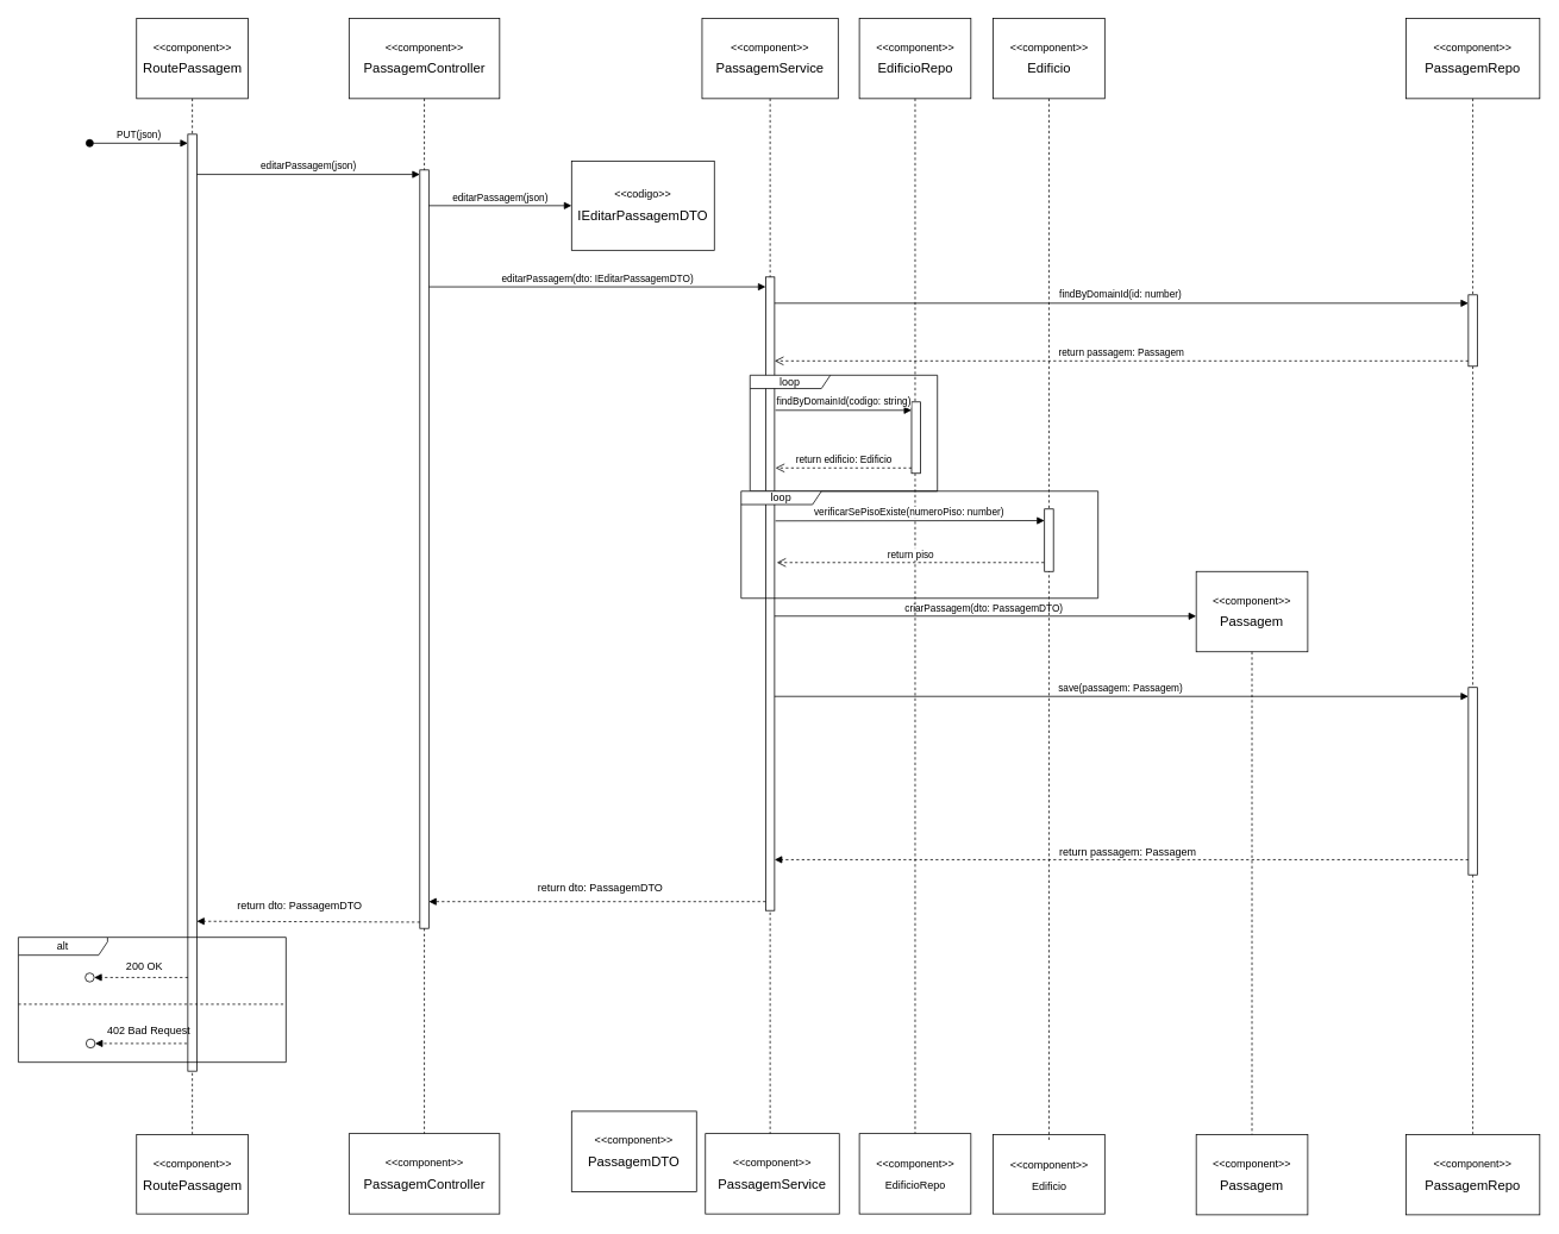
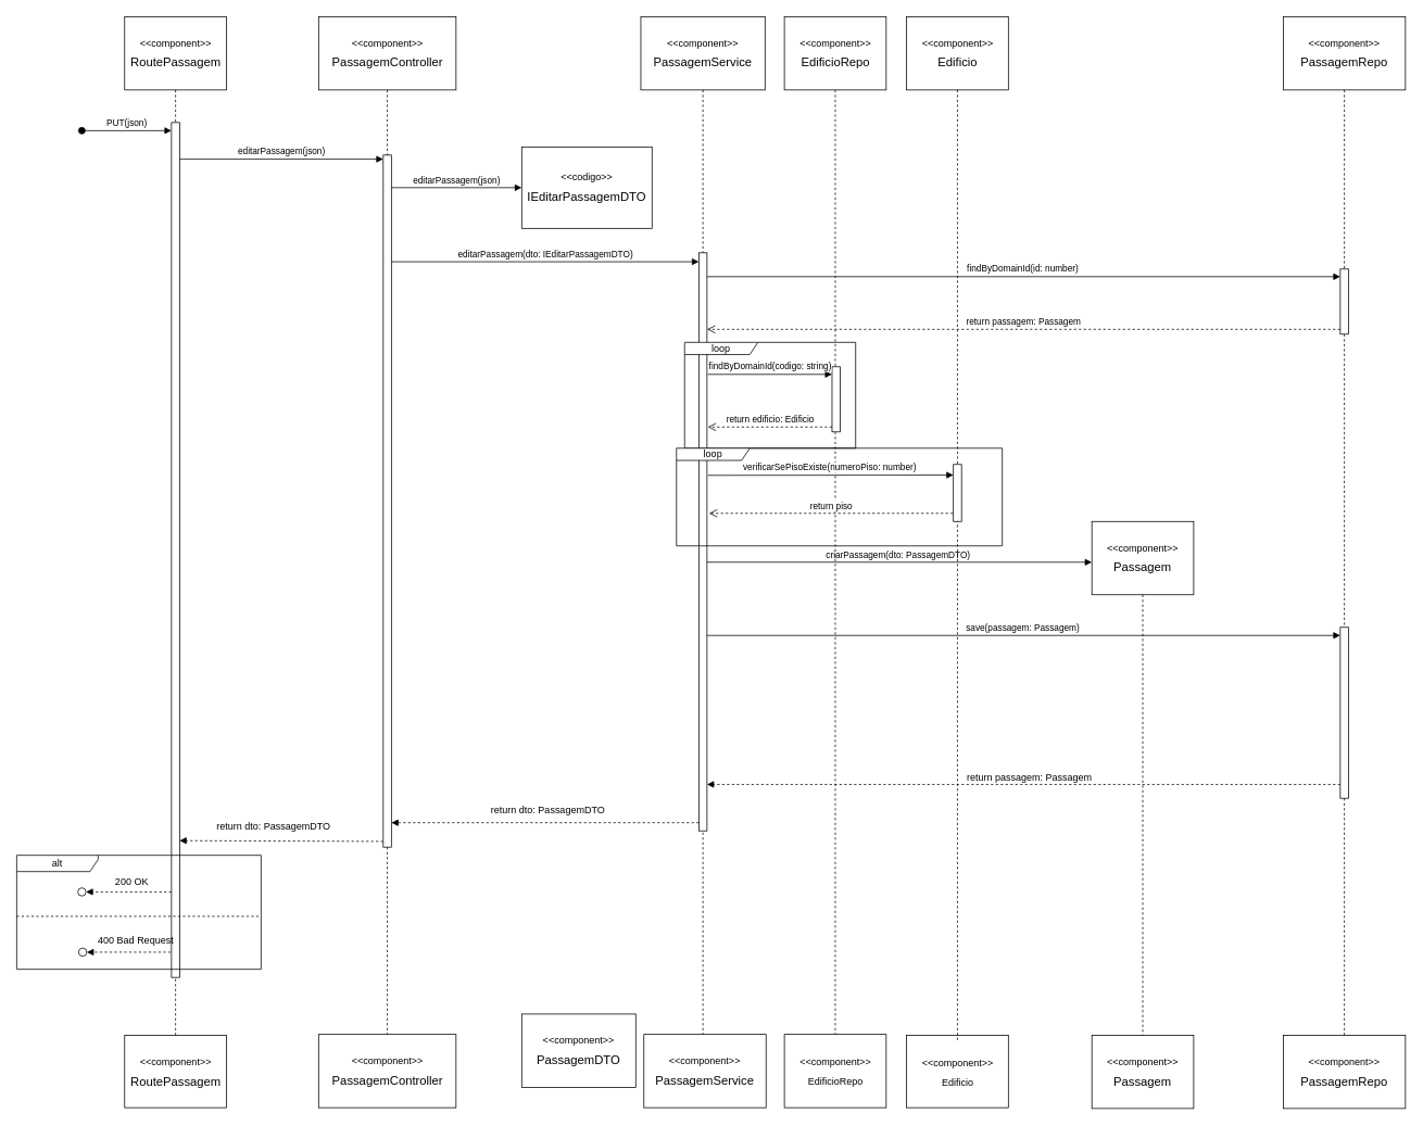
- <mxCell id="44" value="402&amp;nbsp;Bad Request" style="text;html=1;align=center;verticalAlign=middle;resizable=0;points=[];autosize=1;strokeColor=none;fillColor=none;" vertex="1" parent="42"><mxGeometry x="86" y="90" width="120" height="30" as="geometry" /></mxCell>
+ <mxCell id="44" value="400&amp;nbsp;Bad Request" style="text;html=1;align=center;verticalAlign=middle;resizable=0;points=[];autosize=1;strokeColor=none;fillColor=none;" vertex="1" parent="42"><mxGeometry x="86" y="90" width="120" height="30" as="geometry" /></mxCell>
